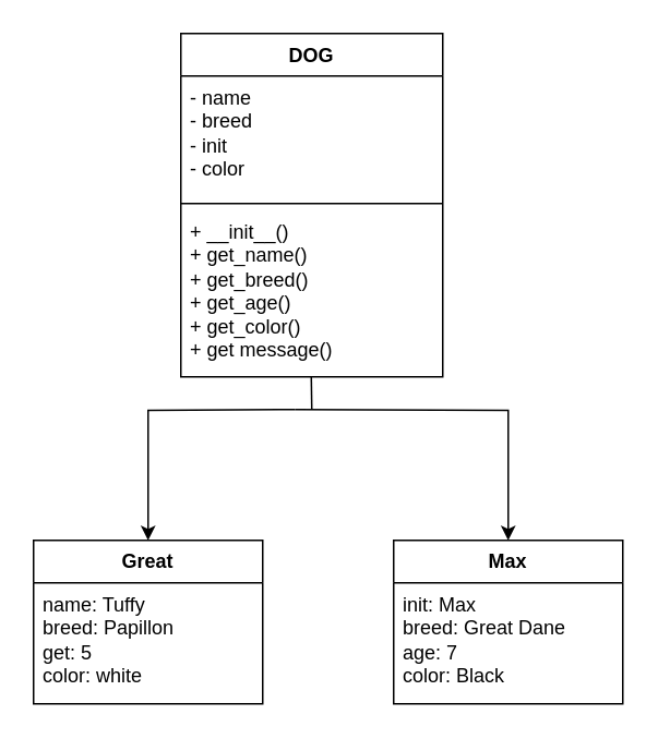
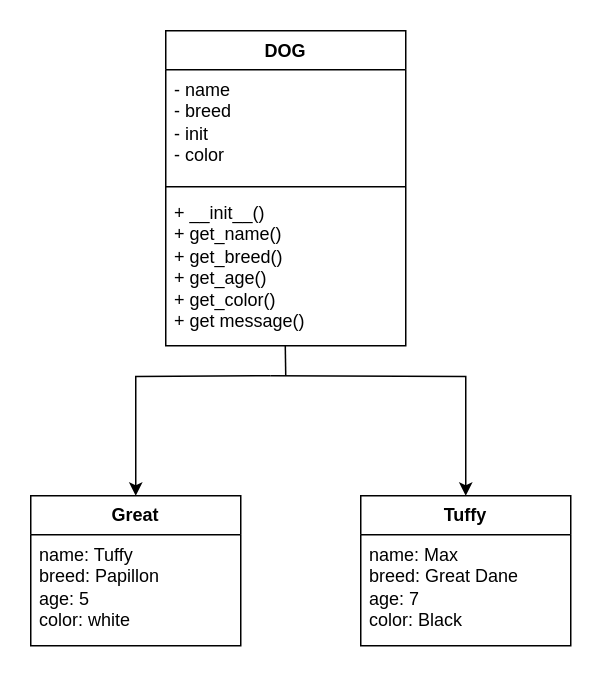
- <mxCell id="8" value="&lt;b&gt;Max&lt;/b&gt;" style="swimlane;fontStyle=0;childLayout=stackLayout;horizontal=1;startSize=26;fillColor=none;horizontalStack=0;resizeParent=1;resizeParentMax=0;resizeLast=0;collapsible=1;marginBottom=0;whiteSpace=wrap;html=1;" vertex="1" parent="1"><mxGeometry x="240" y="330" width="140" height="100" as="geometry" /></mxCell>
+ <mxCell id="8" value="&lt;b&gt;Tuffy&lt;/b&gt;" style="swimlane;fontStyle=0;childLayout=stackLayout;horizontal=1;startSize=26;fillColor=none;horizontalStack=0;resizeParent=1;resizeParentMax=0;resizeLast=0;collapsible=1;marginBottom=0;whiteSpace=wrap;html=1;" vertex="1" parent="1"><mxGeometry x="240" y="330" width="140" height="100" as="geometry" /></mxCell>
- <mxCell id="7" value="name: Tuffy&lt;div&gt;breed: Papillon&lt;/div&gt;&lt;div&gt;get: 5&lt;/div&gt;&lt;div&gt;color: white&lt;/div&gt;" style="text;strokeColor=none;fillColor=none;align=left;verticalAlign=top;spacingLeft=4;spacingRight=4;overflow=hidden;rotatable=0;points=[[0,0.5],[1,0.5]];portConstraint=eastwest;whiteSpace=wrap;html=1;" vertex="1" parent="6"><mxGeometry y="26" width="140" height="74" as="geometry" /></mxCell>
+ <mxCell id="7" value="name: Tuffy&lt;div&gt;breed: Papillon&lt;/div&gt;&lt;div&gt;age: 5&lt;/div&gt;&lt;div&gt;color: white&lt;/div&gt;" style="text;strokeColor=none;fillColor=none;align=left;verticalAlign=top;spacingLeft=4;spacingRight=4;overflow=hidden;rotatable=0;points=[[0,0.5],[1,0.5]];portConstraint=eastwest;whiteSpace=wrap;html=1;" vertex="1" parent="6"><mxGeometry y="26" width="140" height="74" as="geometry" /></mxCell>
- <mxCell id="9" value="init: Max&lt;div&gt;breed: Great Dane&lt;/div&gt;&lt;div&gt;age: 7&lt;/div&gt;&lt;div&gt;&lt;span style=&quot;background-color: initial;&quot;&gt;color: Black&lt;/span&gt;&lt;/div&gt;" style="text;strokeColor=none;fillColor=none;align=left;verticalAlign=top;spacingLeft=4;spacingRight=4;overflow=hidden;rotatable=0;points=[[0,0.5],[1,0.5]];portConstraint=eastwest;whiteSpace=wrap;html=1;" vertex="1" parent="8"><mxGeometry y="26" width="140" height="74" as="geometry" /></mxCell>
+ <mxCell id="9" value="name: Max&lt;div&gt;breed: Great Dane&lt;/div&gt;&lt;div&gt;age: 7&lt;/div&gt;&lt;div&gt;&lt;span style=&quot;background-color: initial;&quot;&gt;color: Black&lt;/span&gt;&lt;/div&gt;" style="text;strokeColor=none;fillColor=none;align=left;verticalAlign=top;spacingLeft=4;spacingRight=4;overflow=hidden;rotatable=0;points=[[0,0.5],[1,0.5]];portConstraint=eastwest;whiteSpace=wrap;html=1;" vertex="1" parent="8"><mxGeometry y="26" width="140" height="74" as="geometry" /></mxCell>
